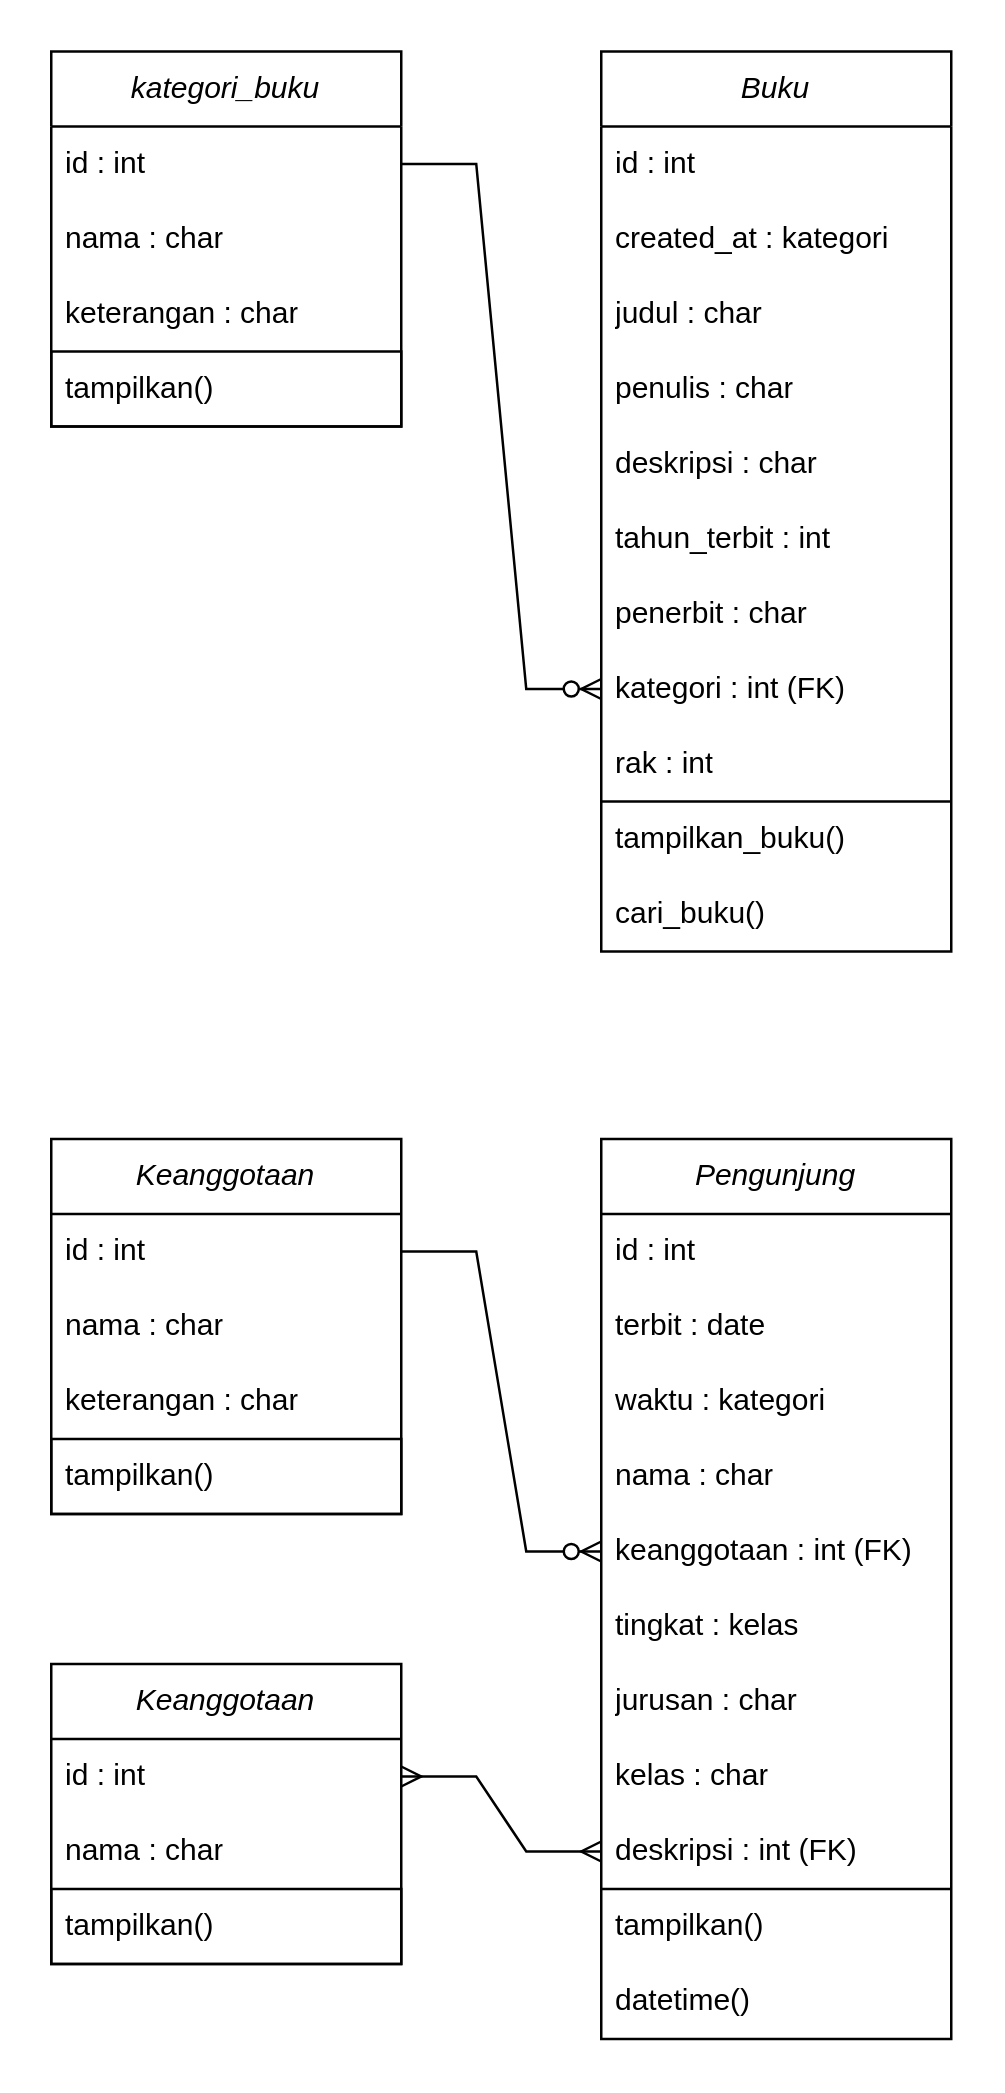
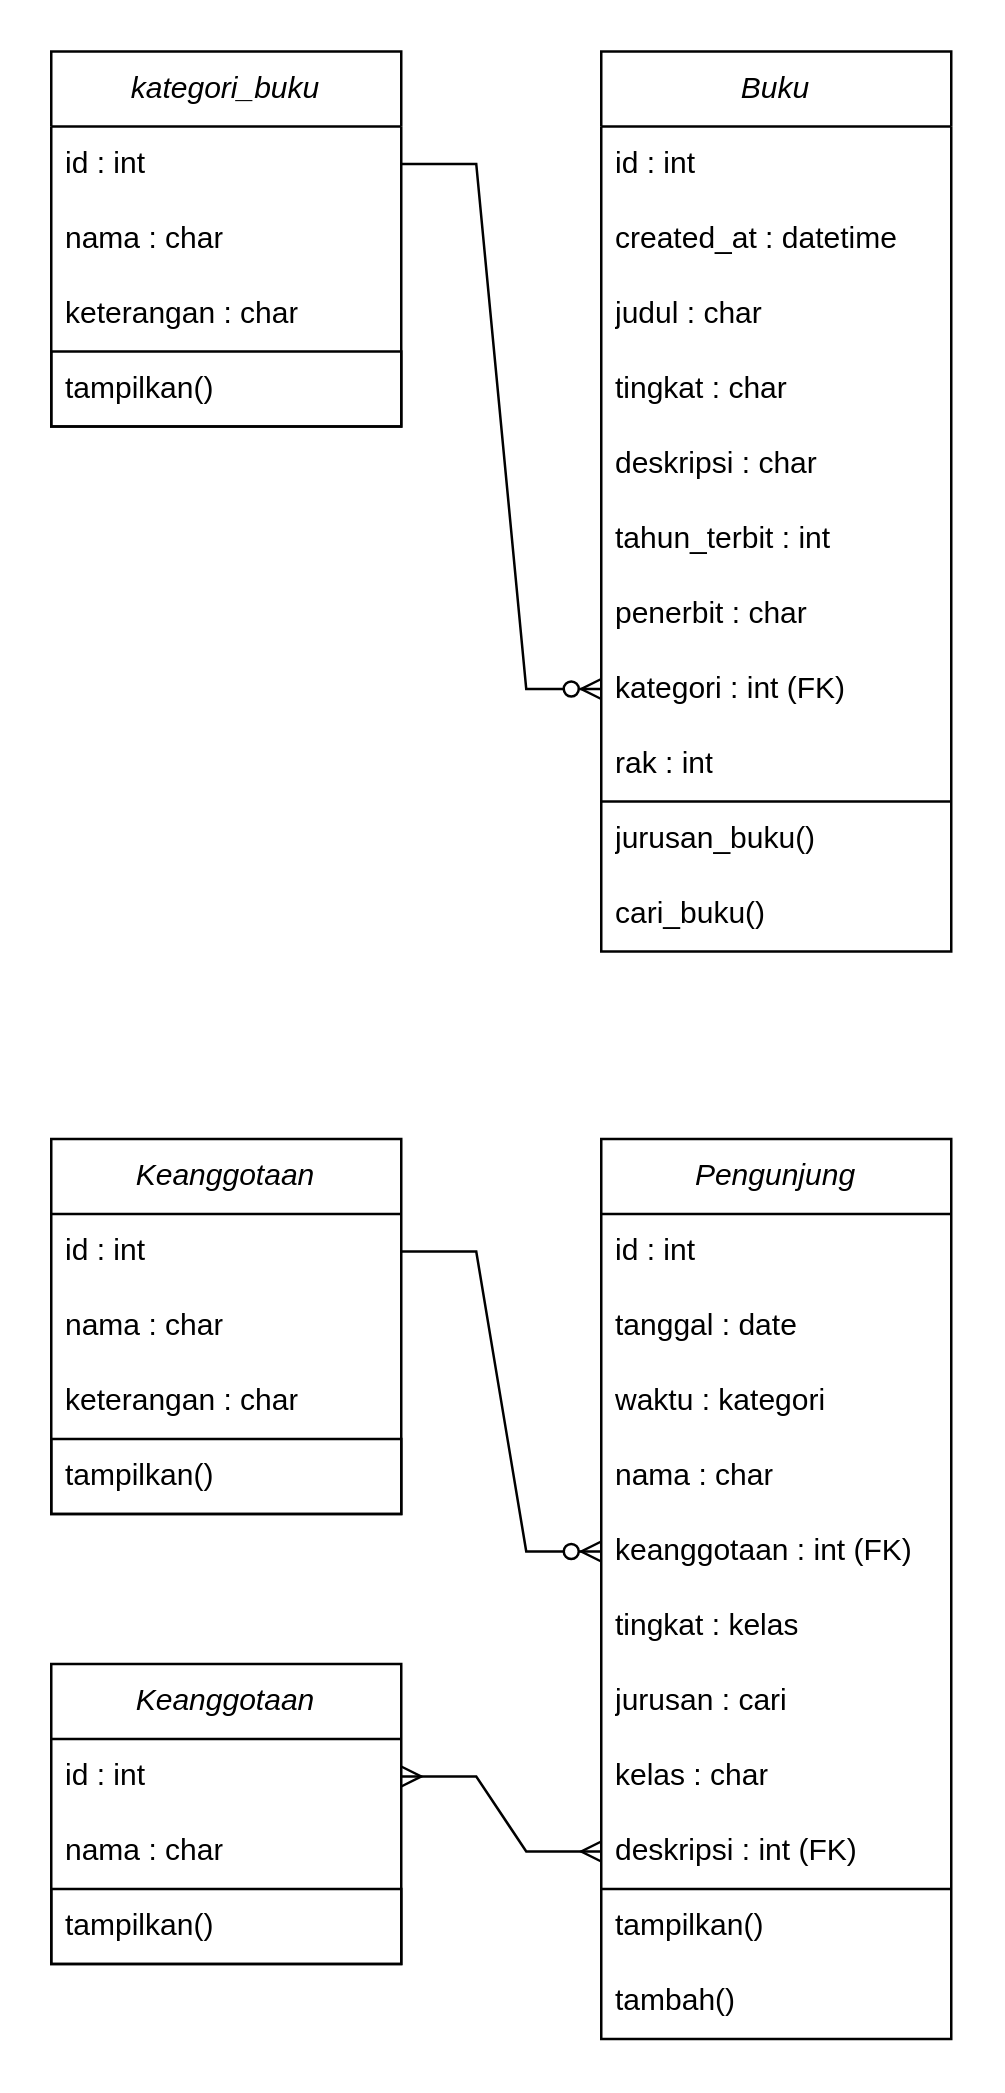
- <mxCell id="9" value="created_at : kategori" style="text;strokeColor=none;fillColor=none;align=left;verticalAlign=middle;spacingLeft=4;spacingRight=4;overflow=hidden;points=[[0,0.5],[1,0.5]];portConstraint=eastwest;rotatable=0;whiteSpace=wrap;html=1;" vertex="1" parent="7"><mxGeometry y="60" width="140" height="30" as="geometry" /></mxCell>
+ <mxCell id="9" value="created_at : datetime" style="text;strokeColor=none;fillColor=none;align=left;verticalAlign=middle;spacingLeft=4;spacingRight=4;overflow=hidden;points=[[0,0.5],[1,0.5]];portConstraint=eastwest;rotatable=0;whiteSpace=wrap;html=1;" vertex="1" parent="7"><mxGeometry y="60" width="140" height="30" as="geometry" /></mxCell>
- <mxCell id="11" value="penulis : char" style="text;strokeColor=none;fillColor=none;align=left;verticalAlign=middle;spacingLeft=4;spacingRight=4;overflow=hidden;points=[[0,0.5],[1,0.5]];portConstraint=eastwest;rotatable=0;whiteSpace=wrap;html=1;" vertex="1" parent="7"><mxGeometry y="120" width="140" height="30" as="geometry" /></mxCell>
+ <mxCell id="11" value="tingkat : char" style="text;strokeColor=none;fillColor=none;align=left;verticalAlign=middle;spacingLeft=4;spacingRight=4;overflow=hidden;points=[[0,0.5],[1,0.5]];portConstraint=eastwest;rotatable=0;whiteSpace=wrap;html=1;" vertex="1" parent="7"><mxGeometry y="120" width="140" height="30" as="geometry" /></mxCell>
- <mxCell id="18" value="tampilkan_buku()" style="text;strokeColor=none;fillColor=none;align=left;verticalAlign=middle;spacingLeft=4;spacingRight=4;overflow=hidden;points=[[0,0.5],[1,0.5]];portConstraint=eastwest;rotatable=0;whiteSpace=wrap;html=1;imageAspect=0;" vertex="1" parent="7"><mxGeometry y="300" width="140" height="30" as="geometry" /></mxCell>
+ <mxCell id="18" value="jurusan_buku()" style="text;strokeColor=none;fillColor=none;align=left;verticalAlign=middle;spacingLeft=4;spacingRight=4;overflow=hidden;points=[[0,0.5],[1,0.5]];portConstraint=eastwest;rotatable=0;whiteSpace=wrap;html=1;imageAspect=0;" vertex="1" parent="7"><mxGeometry y="300" width="140" height="30" as="geometry" /></mxCell>
- <mxCell id="28" value="terbit : date" style="text;strokeColor=none;fillColor=none;align=left;verticalAlign=middle;spacingLeft=4;spacingRight=4;overflow=hidden;points=[[0,0.5],[1,0.5]];portConstraint=eastwest;rotatable=0;whiteSpace=wrap;html=1;" vertex="1" parent="26"><mxGeometry y="60" width="140" height="30" as="geometry" /></mxCell>
+ <mxCell id="28" value="tanggal : date" style="text;strokeColor=none;fillColor=none;align=left;verticalAlign=middle;spacingLeft=4;spacingRight=4;overflow=hidden;points=[[0,0.5],[1,0.5]];portConstraint=eastwest;rotatable=0;whiteSpace=wrap;html=1;" vertex="1" parent="26"><mxGeometry y="60" width="140" height="30" as="geometry" /></mxCell>
- <mxCell id="33" value="jurusan : char" style="text;strokeColor=none;fillColor=none;align=left;verticalAlign=middle;spacingLeft=4;spacingRight=4;overflow=hidden;points=[[0,0.5],[1,0.5]];portConstraint=eastwest;rotatable=0;whiteSpace=wrap;html=1;" vertex="1" parent="26"><mxGeometry y="210" width="140" height="30" as="geometry" /></mxCell>
+ <mxCell id="33" value="jurusan : cari" style="text;strokeColor=none;fillColor=none;align=left;verticalAlign=middle;spacingLeft=4;spacingRight=4;overflow=hidden;points=[[0,0.5],[1,0.5]];portConstraint=eastwest;rotatable=0;whiteSpace=wrap;html=1;" vertex="1" parent="26"><mxGeometry y="210" width="140" height="30" as="geometry" /></mxCell>
- <mxCell id="38" value="datetime()" style="text;strokeColor=none;fillColor=none;align=left;verticalAlign=middle;spacingLeft=4;spacingRight=4;overflow=hidden;points=[[0,0.5],[1,0.5]];portConstraint=eastwest;rotatable=0;whiteSpace=wrap;html=1;" vertex="1" parent="26"><mxGeometry y="330" width="140" height="30" as="geometry" /></mxCell>
+ <mxCell id="38" value="tambah()" style="text;strokeColor=none;fillColor=none;align=left;verticalAlign=middle;spacingLeft=4;spacingRight=4;overflow=hidden;points=[[0,0.5],[1,0.5]];portConstraint=eastwest;rotatable=0;whiteSpace=wrap;html=1;" vertex="1" parent="26"><mxGeometry y="330" width="140" height="30" as="geometry" /></mxCell>
